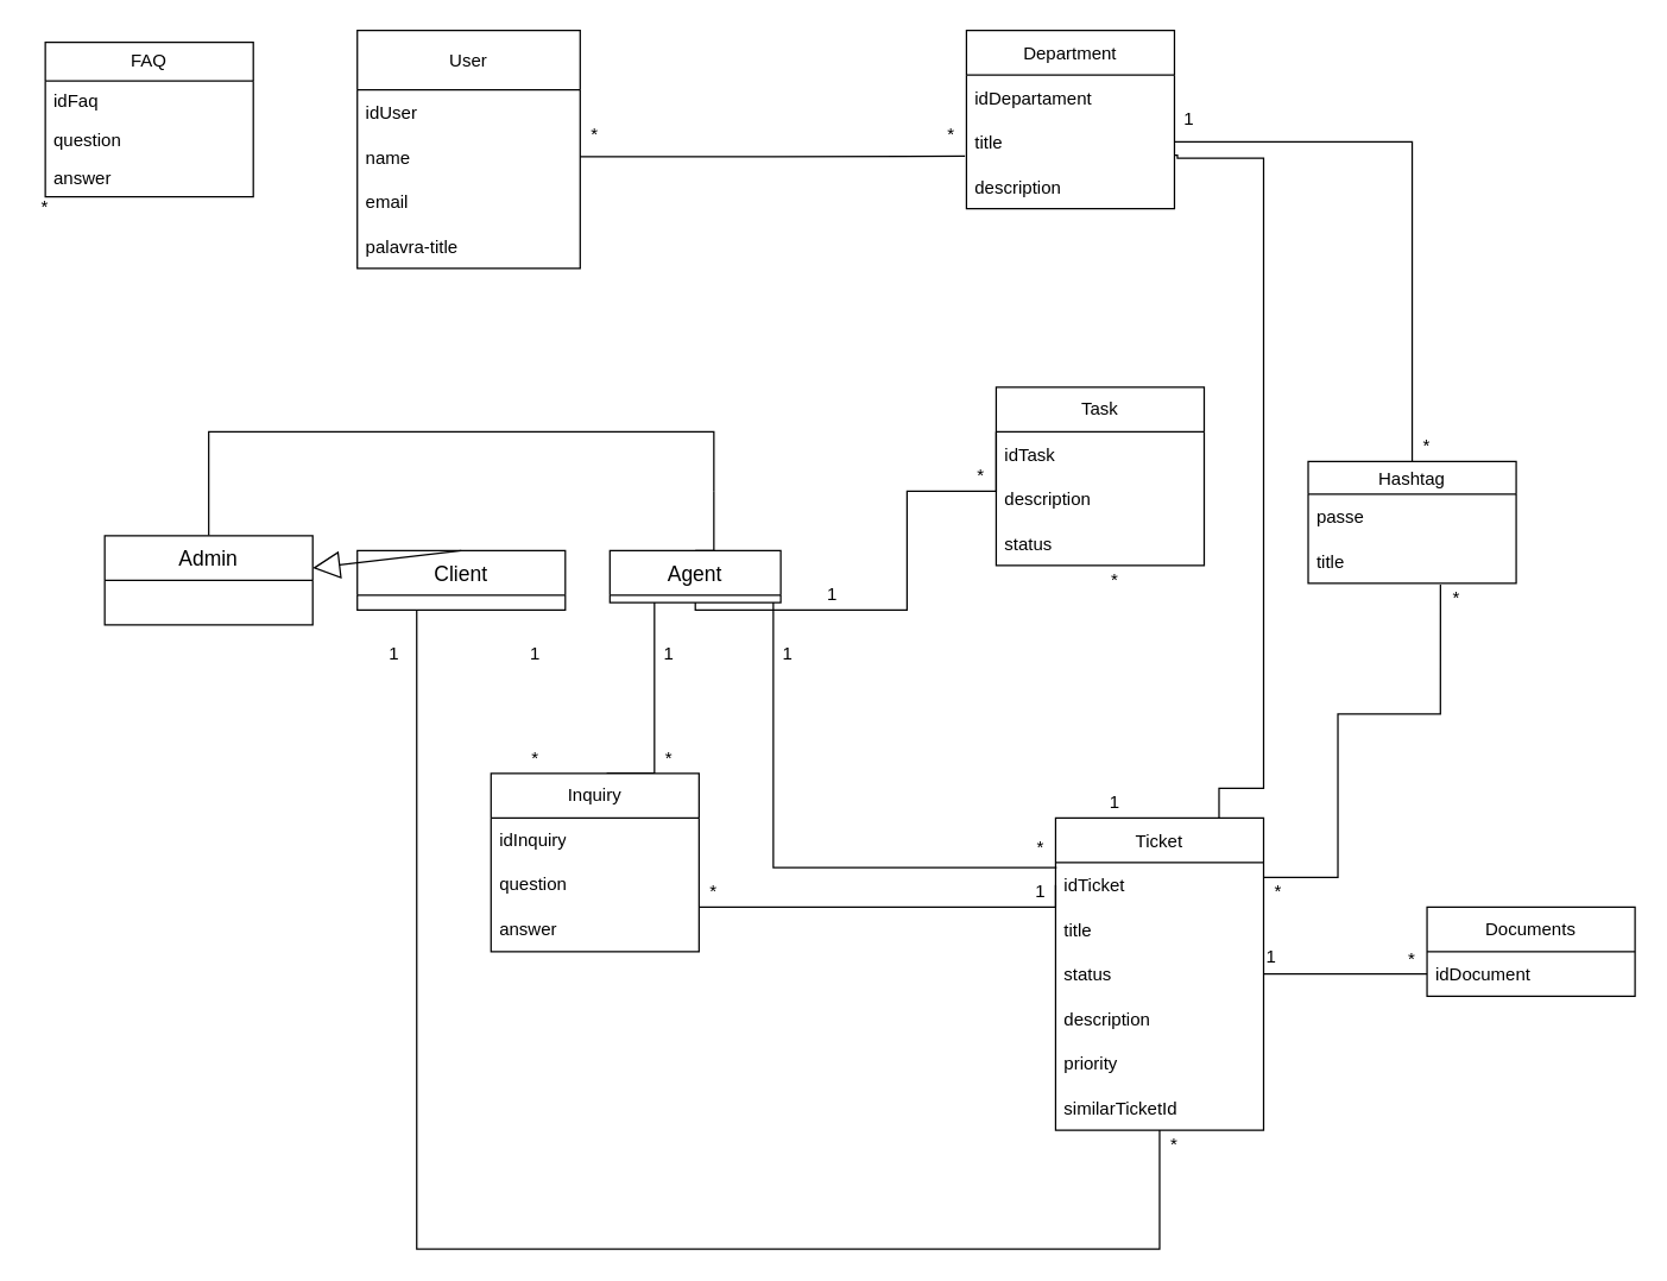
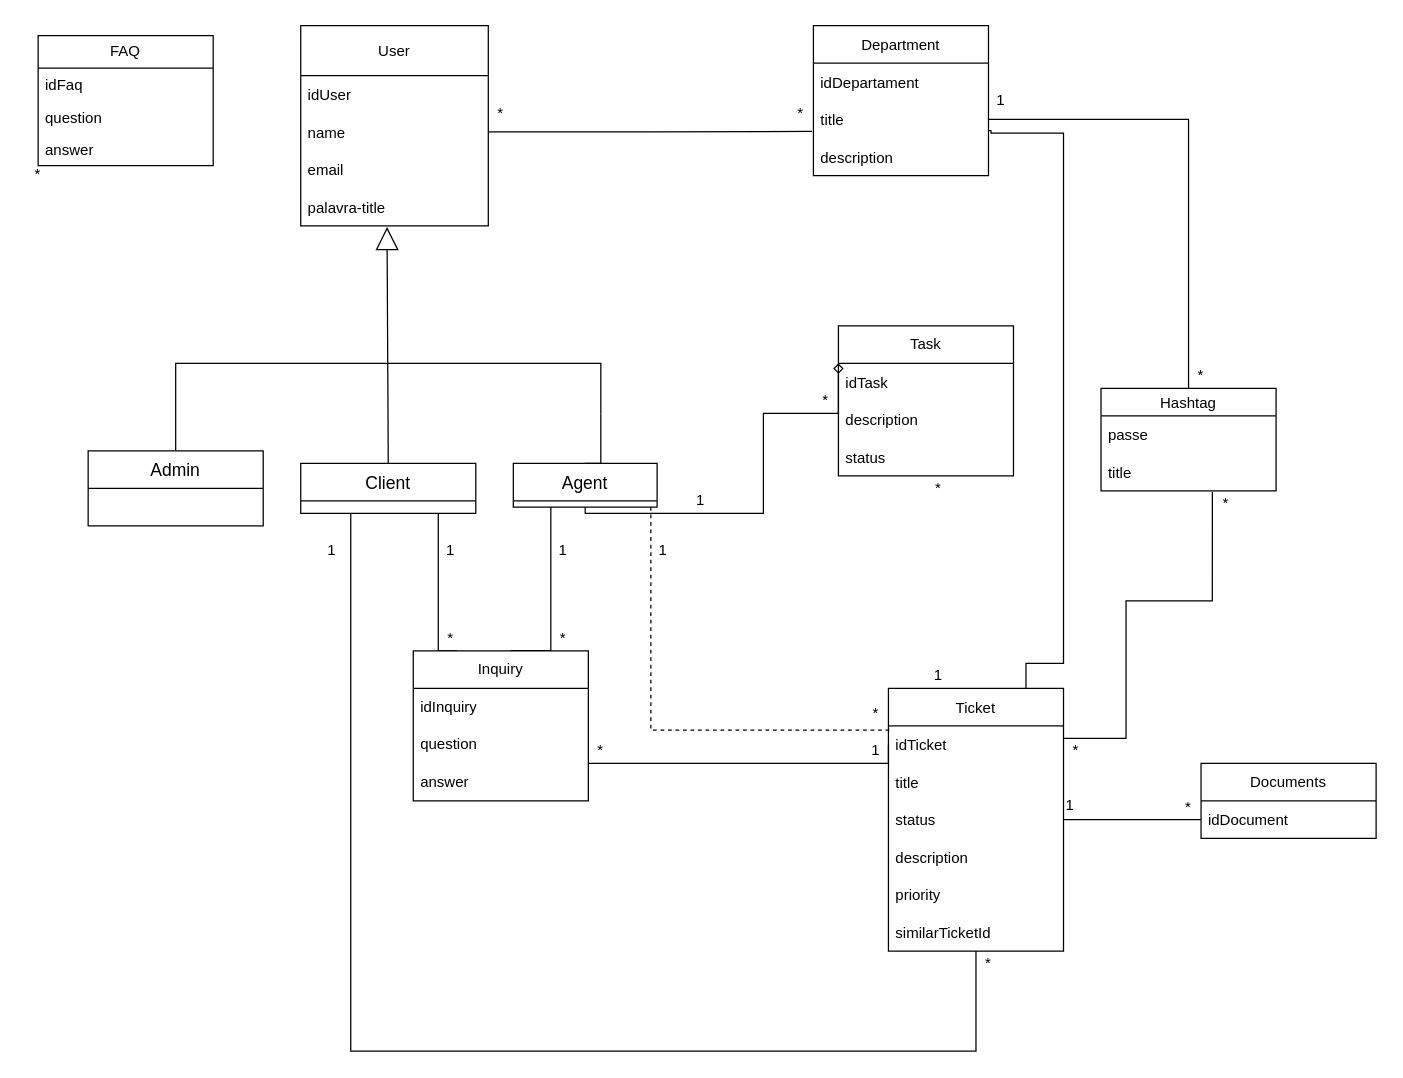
- <mxCell id="34" value="" style="endArrow=block;endSize=16;endFill=0;html=1;rounded=0;fontSize=14;exitX=0.5;exitY=0;exitDx=0;exitDy=0;" parent="1" source="28" target="25" edge="1"><mxGeometry x="-0.365" y="-101" width="160" relative="1" as="geometry"><mxPoint x="280" y="330" as="sourcePoint" /><mxPoint x="310" y="250" as="targetPoint" /><mxPoint as="offset" /></mxGeometry></mxCell>
+ <mxCell id="34" value="" style="endArrow=block;endSize=16;endFill=0;html=1;rounded=0;fontSize=14;exitX=0.5;exitY=0;exitDx=0;exitDy=0;entryX=0.46;entryY=1.033;entryDx=0;entryDy=0;entryPerimeter=0;" parent="1" source="28" target="6" edge="1"><mxGeometry x="-0.365" y="-101" width="160" relative="1" as="geometry"><mxPoint x="280" y="330" as="sourcePoint" /><mxPoint x="310" y="250" as="targetPoint" /><mxPoint as="offset" /></mxGeometry></mxCell>
- <mxCell id="32" style="edgeStyle=orthogonalEdgeStyle;rounded=0;orthogonalLoop=1;jettySize=auto;html=1;entryX=0;entryY=0.25;entryDx=0;entryDy=0;endArrow=none;endFill=0;" parent="1" source="33" target="46" edge="1"><mxGeometry relative="1" as="geometry"><Array as="points"><mxPoint x="610" y="410" /><mxPoint x="610" y="330" /><mxPoint x="670" y="330" /></Array></mxGeometry></mxCell>
+ <mxCell id="32" style="edgeStyle=orthogonalEdgeStyle;rounded=0;orthogonalLoop=1;jettySize=auto;html=1;entryX=0;entryY=0.25;entryDx=0;entryDy=0;endArrow=diamond;endFill=0;" parent="1" source="33" target="46" edge="1"><mxGeometry relative="1" as="geometry"><Array as="points"><mxPoint x="610" y="410" /><mxPoint x="610" y="330" /><mxPoint x="670" y="330" /></Array></mxGeometry></mxCell>
+ <mxCell id="26" style="edgeStyle=orthogonalEdgeStyle;rounded=0;orthogonalLoop=1;jettySize=auto;html=1;entryX=0.25;entryY=0;entryDx=0;entryDy=0;endArrow=none;endFill=0;" parent="1" source="28" target="39" edge="1"><mxGeometry relative="1" as="geometry"><Array as="points"><mxPoint x="350" y="520" /></Array></mxGeometry></mxCell>
- <mxCell id="31" style="edgeStyle=orthogonalEdgeStyle;rounded=0;orthogonalLoop=1;jettySize=auto;html=1;entryX=0.005;entryY=0.11;entryDx=0;entryDy=0;entryPerimeter=0;endArrow=none;endFill=0;" parent="1" source="33" target="10" edge="1"><mxGeometry relative="1" as="geometry"><Array as="points"><mxPoint x="520" y="583" /></Array></mxGeometry></mxCell>
+ <mxCell id="31" style="edgeStyle=orthogonalEdgeStyle;rounded=0;orthogonalLoop=1;jettySize=auto;html=1;entryX=0.005;entryY=0.11;entryDx=0;entryDy=0;entryPerimeter=0;endArrow=none;endFill=0;dashed=1;" parent="1" source="33" target="10" edge="1"><mxGeometry relative="1" as="geometry"><Array as="points"><mxPoint x="520" y="583" /></Array></mxGeometry></mxCell>
